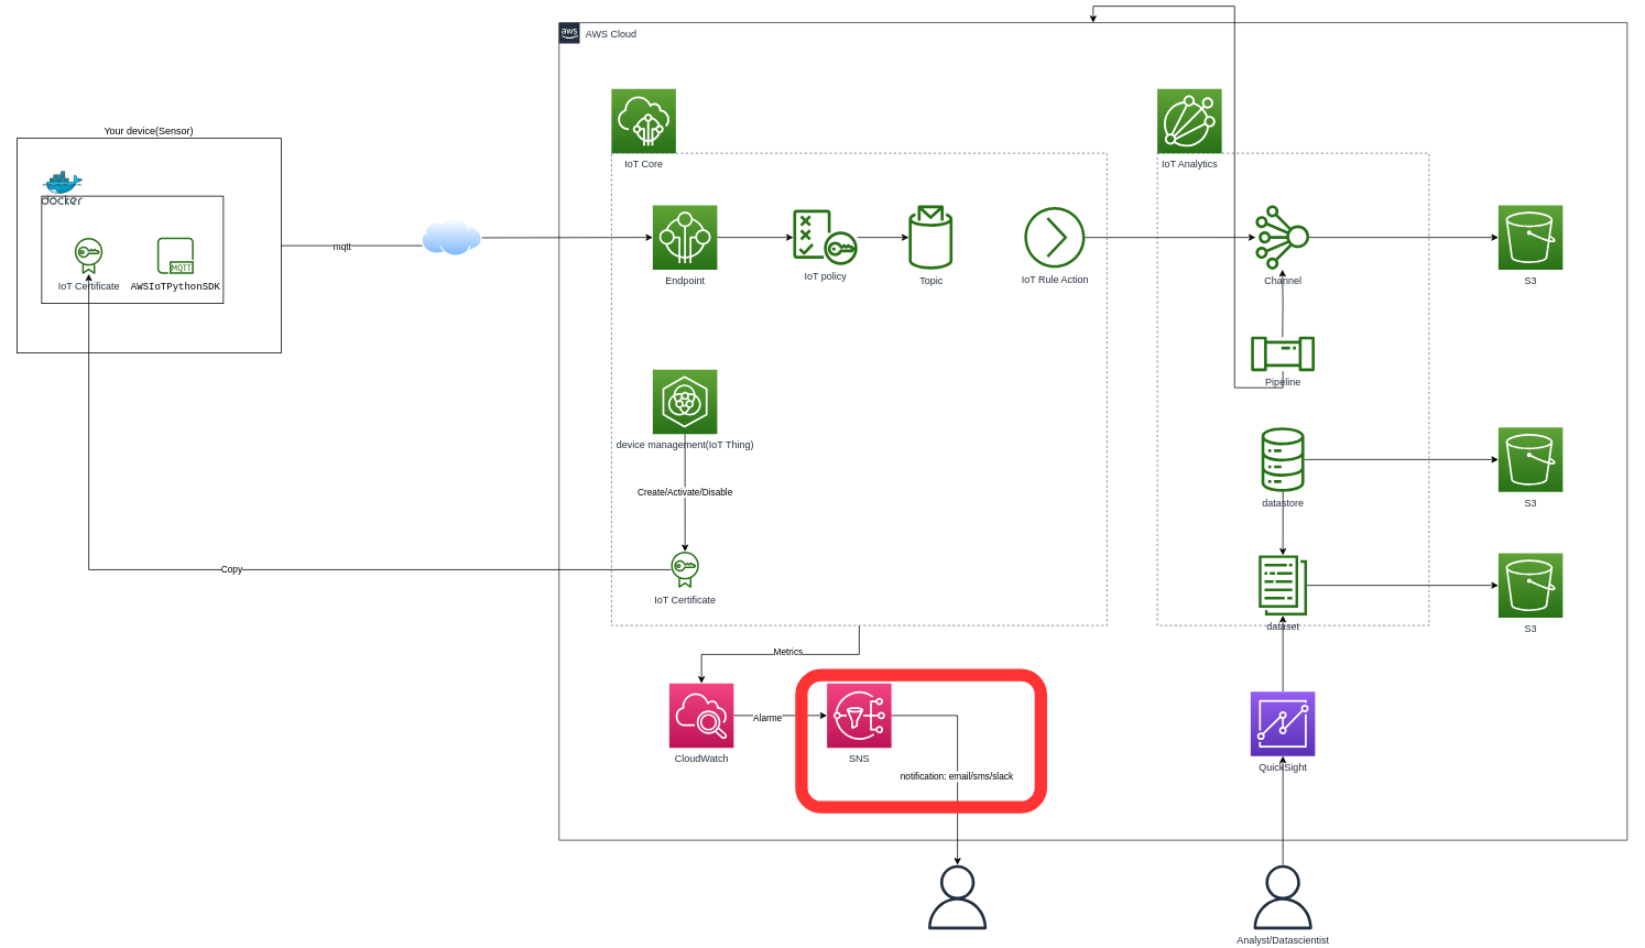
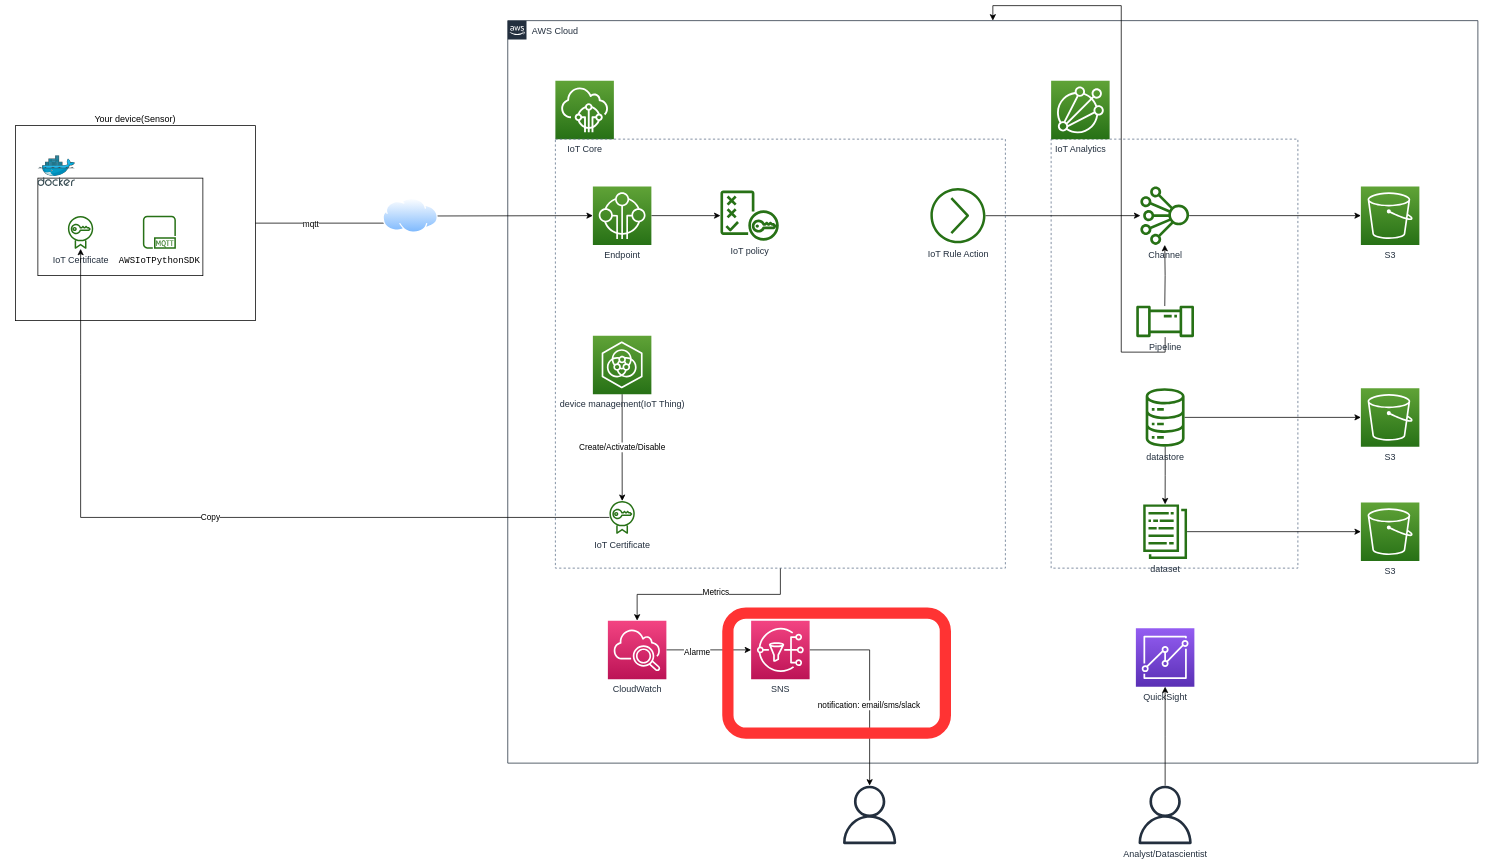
- <mxCell id="14" style="edgeStyle=orthogonalEdgeStyle;rounded=0;orthogonalLoop=1;jettySize=auto;html=1;" parent="1" source="15" target="16" edge="1"><mxGeometry relative="1" as="geometry" /></mxCell>
- <mxCell id="16" value="Topic" style="outlineConnect=0;fontColor=#232F3E;gradientColor=none;fillColor=#277116;strokeColor=none;dashed=0;verticalLabelPosition=bottom;verticalAlign=top;align=center;html=1;fontSize=12;fontStyle=0;aspect=fixed;pointerEvents=1;shape=mxgraph.aws4.topic_2;" parent="1" vertex="1"><mxGeometry x="1100" y="241" width="53" height="78" as="geometry" /></mxCell>
- <mxCell id="38" style="edgeStyle=orthogonalEdgeStyle;rounded=0;orthogonalLoop=1;jettySize=auto;html=1;" parent="1" source="39" target="41" edge="1"><mxGeometry relative="1" as="geometry" /></mxCell>
